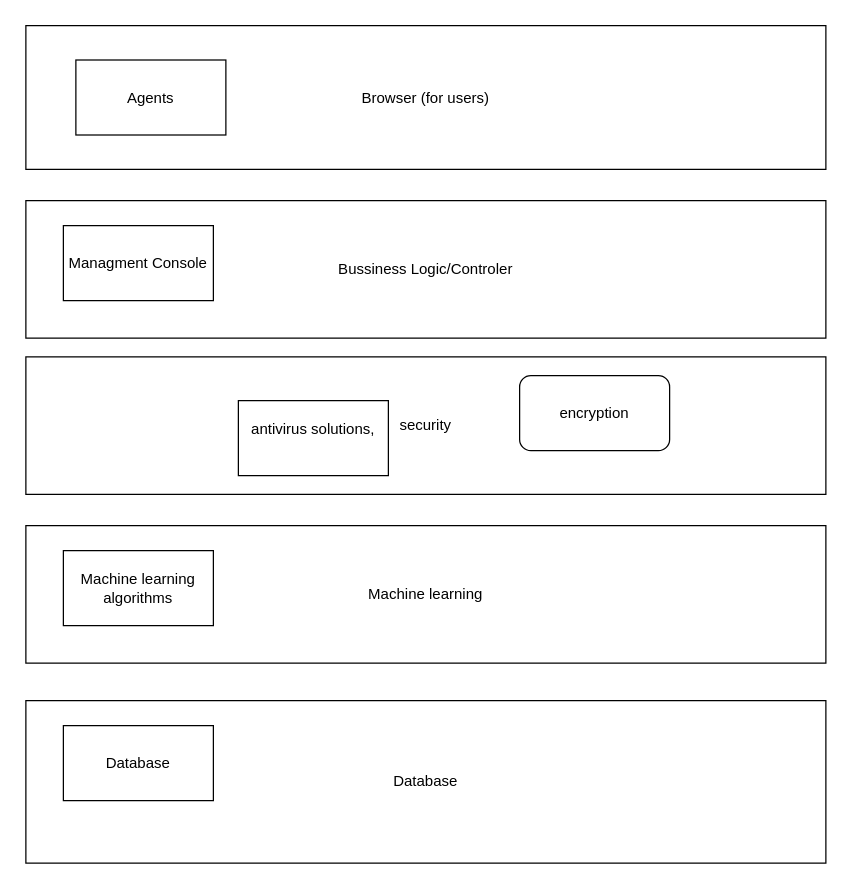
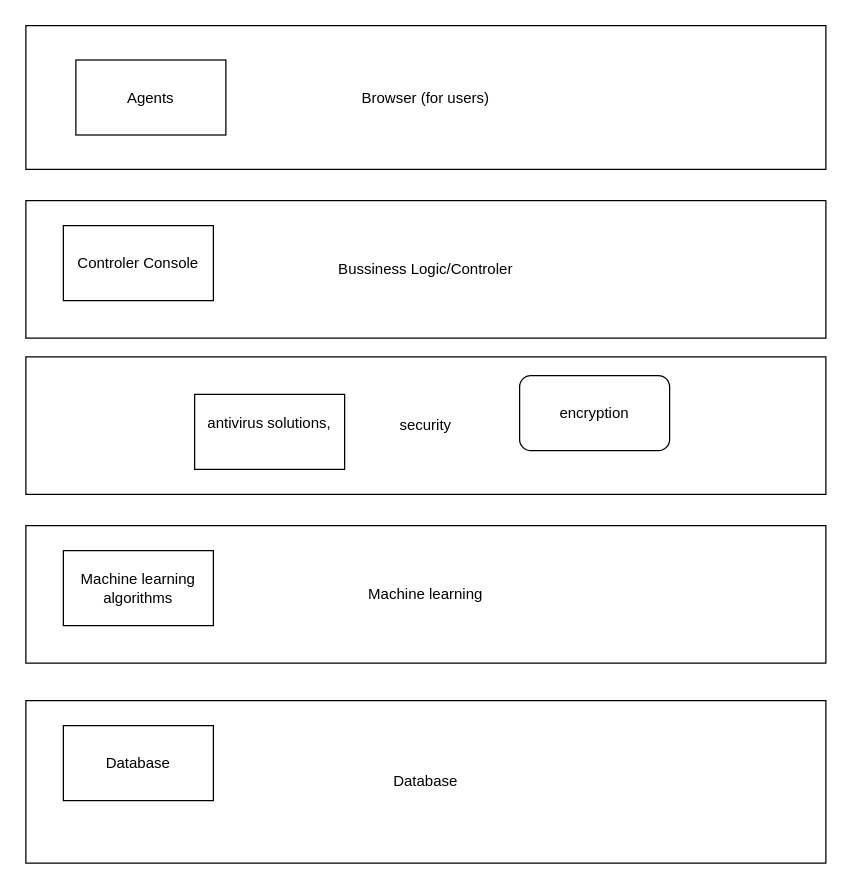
- <mxCell id="6" value="Managment Console" style="rounded=0;whiteSpace=wrap;html=1;" vertex="1" parent="1"><mxGeometry x="50" y="180" width="120" height="60" as="geometry" /></mxCell>
+ <mxCell id="6" value="Controler Console" style="rounded=0;whiteSpace=wrap;html=1;" vertex="1" parent="1"><mxGeometry x="50" y="180" width="120" height="60" as="geometry" /></mxCell>
- <mxCell id="9" value="antivirus solutions,&lt;div&gt;&lt;br&gt;&lt;/div&gt;" style="rounded=0;whiteSpace=wrap;html=1;" vertex="1" parent="1"><mxGeometry x="190" y="320" width="120" height="60" as="geometry" /></mxCell>
+ <mxCell id="9" value="antivirus solutions,&lt;div&gt;&lt;br&gt;&lt;/div&gt;" style="rounded=0;whiteSpace=wrap;html=1;" vertex="1" parent="1"><mxGeometry x="155" y="315" width="120" height="60" as="geometry" /></mxCell>
